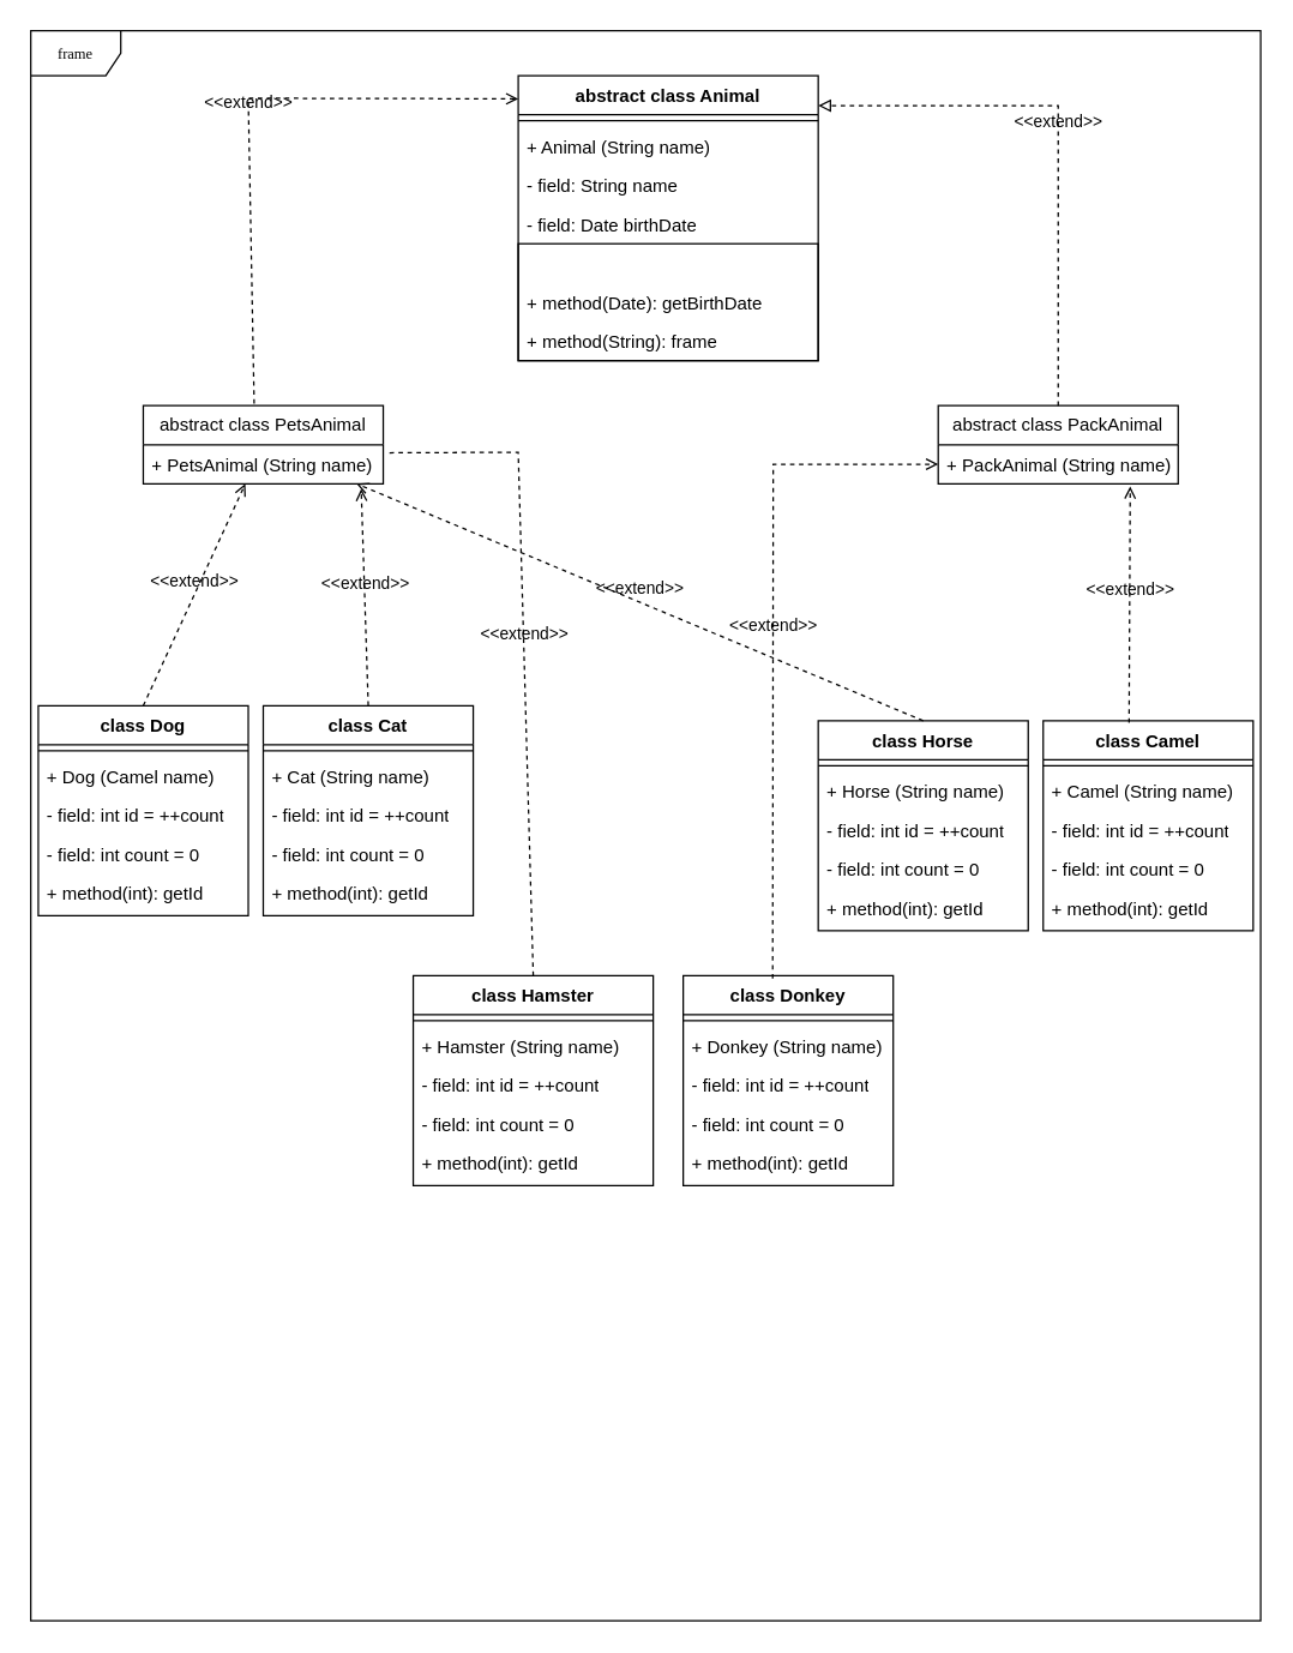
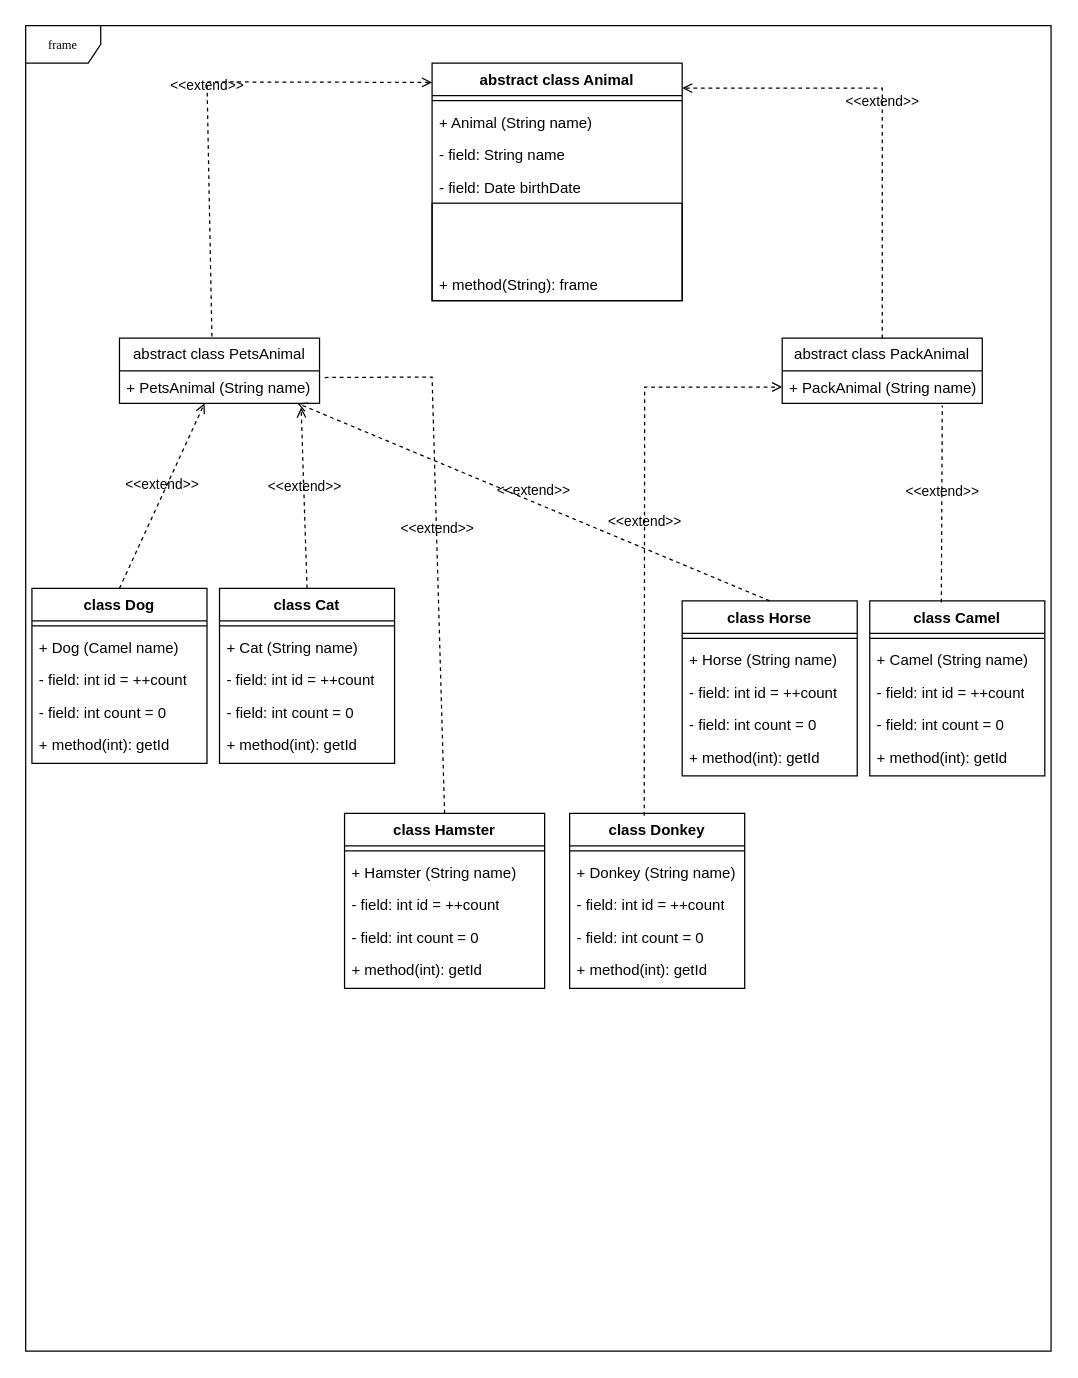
- <mxCell id="52" value="&amp;lt;&amp;lt;extend&amp;gt;&amp;gt;" style="html=1;verticalAlign=bottom;labelBackgroundColor=none;endArrow=block;endFill=0;dashed=1;rounded=0;exitX=0.5;exitY=0;exitDx=0;exitDy=0;entryX=1;entryY=0.105;entryDx=0;entryDy=0;entryPerimeter=0;" edge="1" parent="1" source="12" target="3"><mxGeometry width="160" relative="1" as="geometry"><mxPoint x="345" y="350" as="sourcePoint" /><mxPoint x="505" y="350" as="targetPoint" /><Array as="points"><mxPoint x="705" y="70" /></Array></mxGeometry></mxCell>
+ <mxCell id="52" value="&amp;lt;&amp;lt;extend&amp;gt;&amp;gt;" style="html=1;verticalAlign=bottom;labelBackgroundColor=none;endArrow=open;endFill=0;dashed=1;rounded=0;exitX=0.5;exitY=0;exitDx=0;exitDy=0;entryX=1;entryY=0.105;entryDx=0;entryDy=0;entryPerimeter=0;" edge="1" parent="1" source="12" target="3"><mxGeometry width="160" relative="1" as="geometry"><mxPoint x="345" y="350" as="sourcePoint" /><mxPoint x="505" y="350" as="targetPoint" /><Array as="points"><mxPoint x="705" y="70" /></Array></mxGeometry></mxCell>
- <mxCell id="9" value="+ method(Date): getBirthDate" style="text;strokeColor=none;fillColor=none;align=left;verticalAlign=top;spacingLeft=4;spacingRight=4;overflow=hidden;rotatable=0;points=[[0,0.5],[1,0.5]];portConstraint=eastwest;whiteSpace=wrap;html=1;" vertex="1" parent="8"><mxGeometry y="26" width="200" height="26" as="geometry" /></mxCell>
- <mxCell id="55" value="&amp;lt;&amp;lt;extend&amp;gt;&amp;gt;" style="html=1;verticalAlign=bottom;labelBackgroundColor=none;endArrow=open;endFill=0;dashed=1;rounded=0;exitX=0.409;exitY=0.01;exitDx=0;exitDy=0;exitPerimeter=0;entryX=0.8;entryY=1.069;entryDx=0;entryDy=0;entryPerimeter=0;" edge="1" parent="1" source="33" target="14"><mxGeometry width="160" relative="1" as="geometry"><mxPoint x="345" y="350" as="sourcePoint" /><mxPoint x="505" y="350" as="targetPoint" /></mxGeometry></mxCell>
+ <mxCell id="55" value="&amp;lt;&amp;lt;extend&amp;gt;&amp;gt;" style="html=1;verticalAlign=bottom;labelBackgroundColor=none;endArrow=none;endFill=0;dashed=1;rounded=0;exitX=0.409;exitY=0.01;exitDx=0;exitDy=0;exitPerimeter=0;entryX=0.8;entryY=1.069;entryDx=0;entryDy=0;entryPerimeter=0;" edge="1" parent="1" source="33" target="14"><mxGeometry width="160" relative="1" as="geometry"><mxPoint x="345" y="350" as="sourcePoint" /><mxPoint x="505" y="350" as="targetPoint" /></mxGeometry></mxCell>
